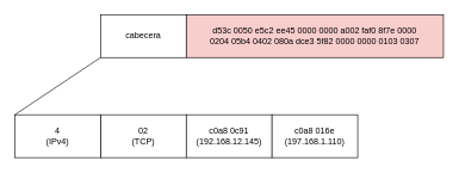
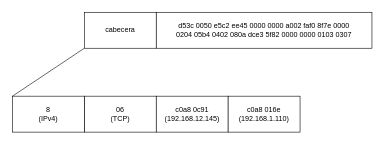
- <mxCell id="5" value="&lt;div&gt;d53c 0050 e5c2 ee45 0000 0000 a002 faf0 8f7e 0000&lt;/div&gt;&lt;div&gt;0204 05b4 0402 080a dce3 5f82 0000 0000 0103 0307&lt;/div&gt;" style="rounded=0;whiteSpace=wrap;html=1;fontColor=light-dark(#000000,#FFFF00);fillColor=#f8cecc;" vertex="1" parent="2"><mxGeometry x="240" width="360" height="60" as="geometry" /></mxCell>
+ <mxCell id="5" value="&lt;div&gt;d53c 0050 e5c2 ee45 0000 0000 a002 faf0 8f7e 0000&lt;/div&gt;&lt;div&gt;0204 05b4 0402 080a dce3 5f82 0000 0000 0103 0307&lt;/div&gt;" style="rounded=0;whiteSpace=wrap;html=1;fontColor=light-dark(#000000,#FFFF00);" vertex="1" parent="2"><mxGeometry x="240" width="360" height="60" as="geometry" /></mxCell>
- <mxCell id="7" value="&lt;div&gt;4&lt;/div&gt;&lt;div&gt;(IPv4)&lt;/div&gt;" style="rounded=0;whiteSpace=wrap;html=1;fontColor=light-dark(#000000,#00FF00);" vertex="1" parent="2"><mxGeometry y="140" width="120" height="60" as="geometry" /></mxCell>
+ <mxCell id="7" value="&lt;div&gt;8&lt;/div&gt;&lt;div&gt;(IPv4)&lt;/div&gt;" style="rounded=0;whiteSpace=wrap;html=1;fontColor=light-dark(#000000,#00FF00);" vertex="1" parent="2"><mxGeometry y="140" width="120" height="60" as="geometry" /></mxCell>
- <mxCell id="6" value="&lt;div&gt;02&lt;/div&gt;&lt;div&gt;(TCP)&lt;/div&gt;" style="rounded=0;whiteSpace=wrap;html=1;fontColor=light-dark(#000000,#FF0000);" vertex="1" parent="2"><mxGeometry x="120" y="140" width="120" height="60" as="geometry" /></mxCell>
+ <mxCell id="6" value="&lt;div&gt;06&lt;/div&gt;&lt;div&gt;(TCP)&lt;/div&gt;" style="rounded=0;whiteSpace=wrap;html=1;fontColor=light-dark(#000000,#FF0000);" vertex="1" parent="2"><mxGeometry x="120" y="140" width="120" height="60" as="geometry" /></mxCell>
- <mxCell id="9" value="&lt;div&gt;c0a8 016e&lt;/div&gt;&lt;div&gt;(197.168.1.110)&lt;/div&gt;" style="rounded=0;whiteSpace=wrap;html=1;fontColor=light-dark(#000000,#FF00FF);" vertex="1" parent="2"><mxGeometry x="360" y="140" width="120" height="60" as="geometry" /></mxCell>
+ <mxCell id="9" value="&lt;div&gt;c0a8 016e&lt;/div&gt;&lt;div&gt;(192.168.1.110)&lt;/div&gt;" style="rounded=0;whiteSpace=wrap;html=1;fontColor=light-dark(#000000,#FF00FF);" vertex="1" parent="2"><mxGeometry x="360" y="140" width="120" height="60" as="geometry" /></mxCell>
